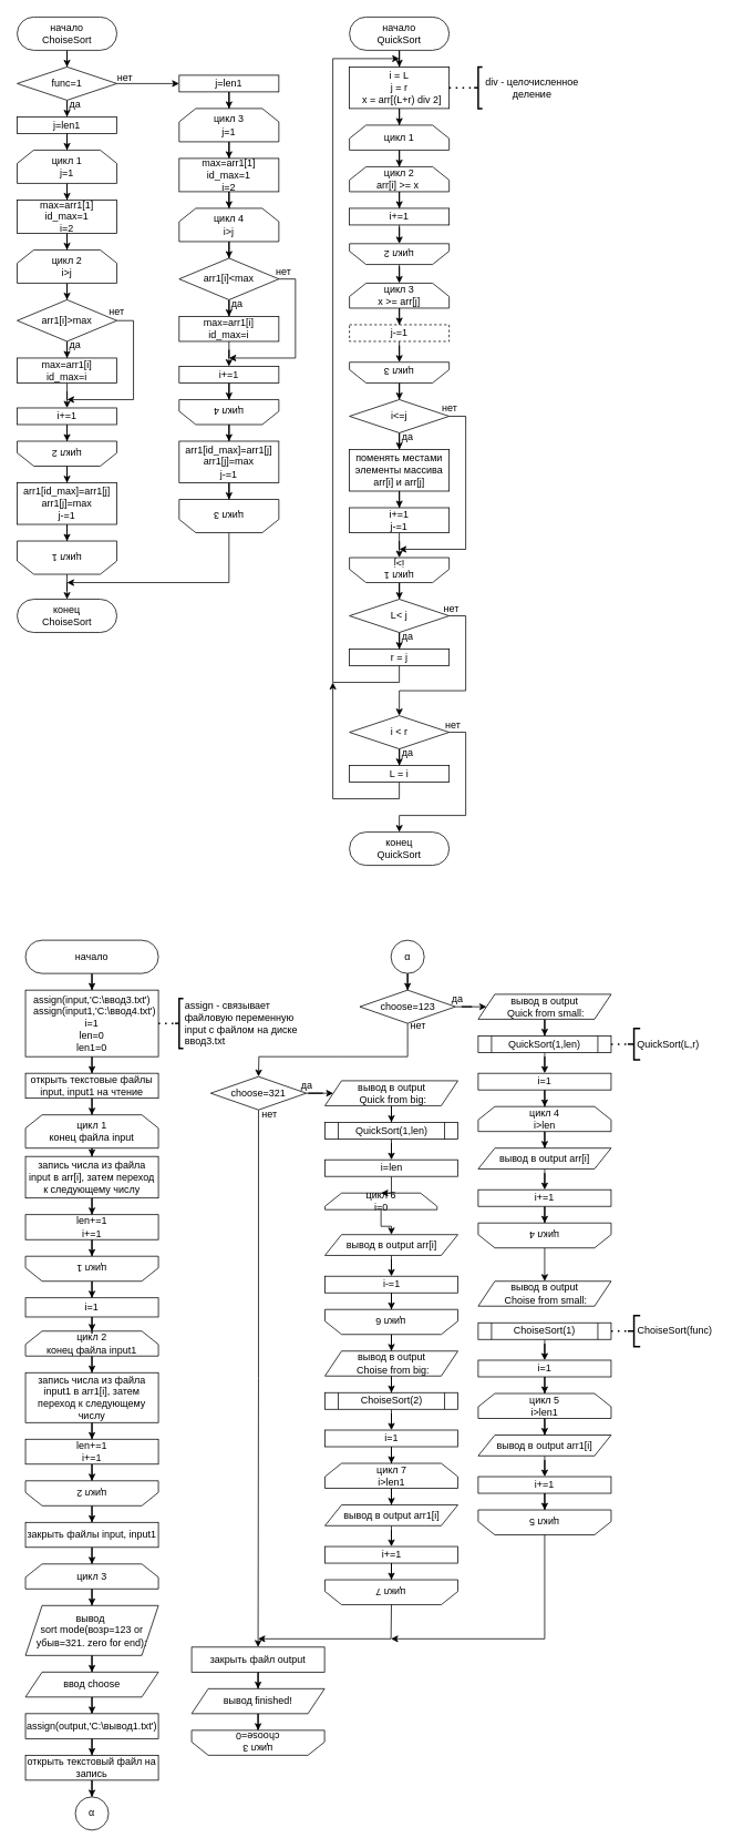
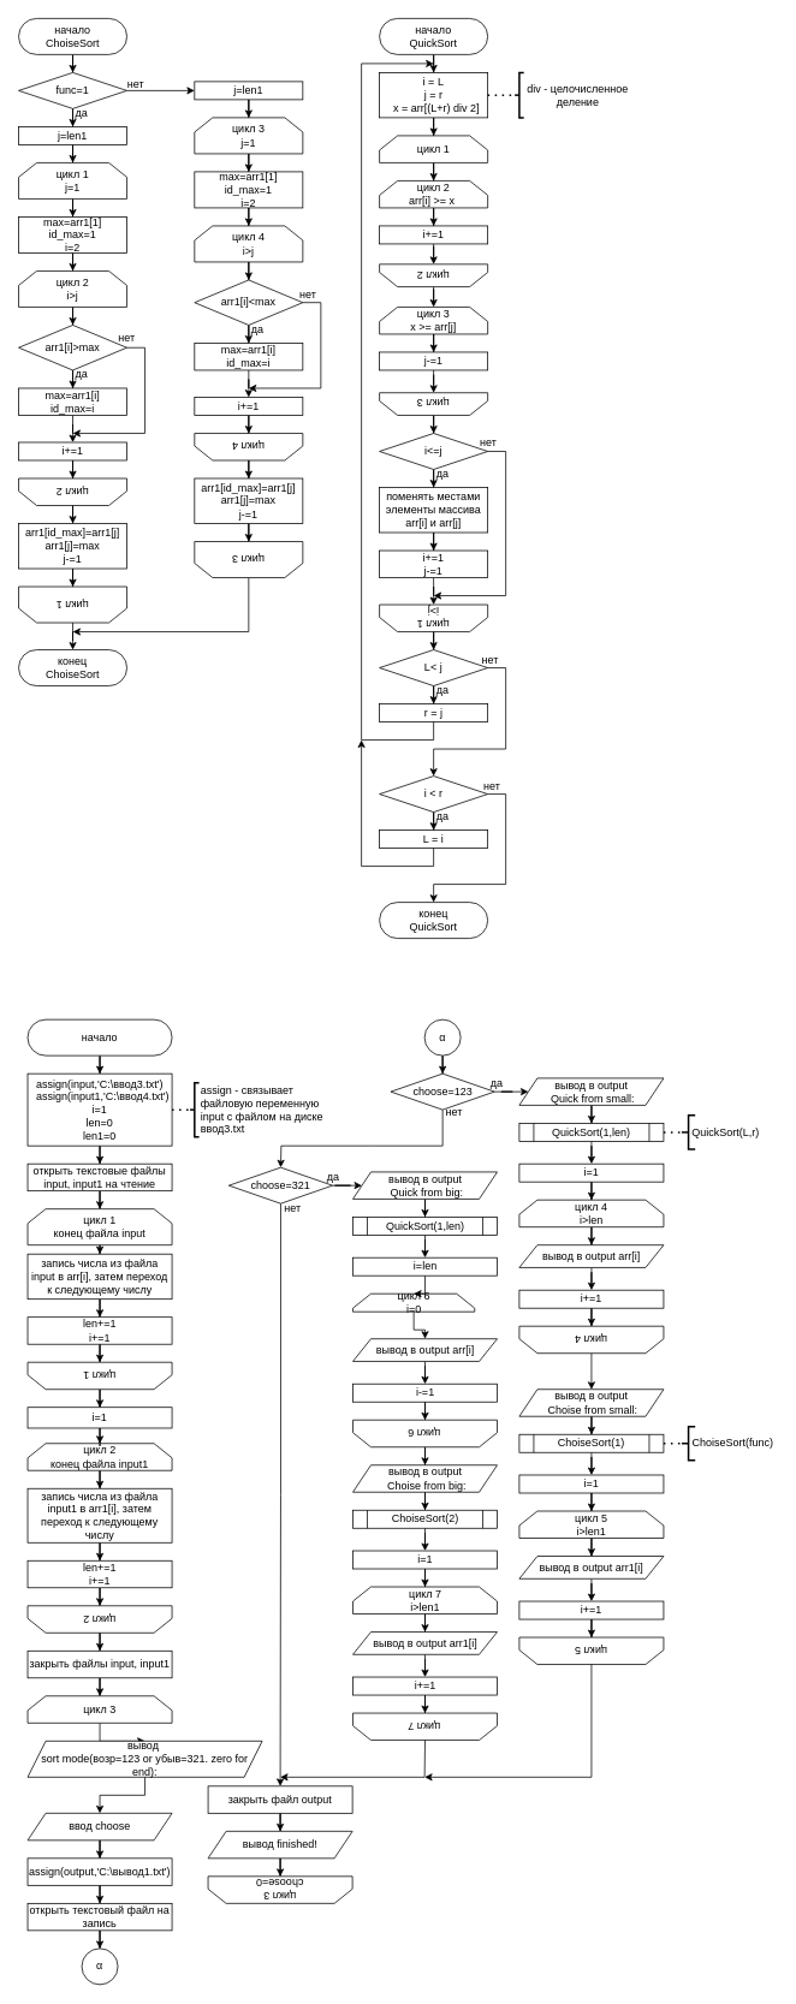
- <mxCell id="74" value="j-=1" style="rounded=0;whiteSpace=wrap;html=1;dashed=1;" vertex="1" parent="1"><mxGeometry x="420" y="390" width="120" height="20" as="geometry" /></mxCell>
+ <mxCell id="74" value="j-=1" style="rounded=0;whiteSpace=wrap;html=1;" vertex="1" parent="1"><mxGeometry x="420" y="390" width="120" height="20" as="geometry" /></mxCell>
+ <mxCell id="166" style="edgeStyle=orthogonalEdgeStyle;rounded=0;orthogonalLoop=1;jettySize=auto;html=1;" edge="1" parent="1" source="167" target="169"><mxGeometry relative="1" as="geometry" /></mxCell>
- <mxCell id="135" value="вывод&amp;nbsp;&lt;br&gt;sort mode(возр=123 or убыв=321. zero for end):" style="shape=parallelogram;perimeter=parallelogramPerimeter;whiteSpace=wrap;html=1;fixedSize=1;" vertex="1" parent="1"><mxGeometry x="30" y="1930" width="160" height="60" as="geometry" /></mxCell>
+ <mxCell id="135" value="вывод&amp;nbsp;&lt;br&gt;sort mode(возр=123 or убыв=321. zero for end):" style="shape=parallelogram;perimeter=parallelogramPerimeter;whiteSpace=wrap;html=1;fixedSize=1;" vertex="1" parent="1"><mxGeometry x="30" y="1930" width="260" height="40" as="geometry" /></mxCell>
